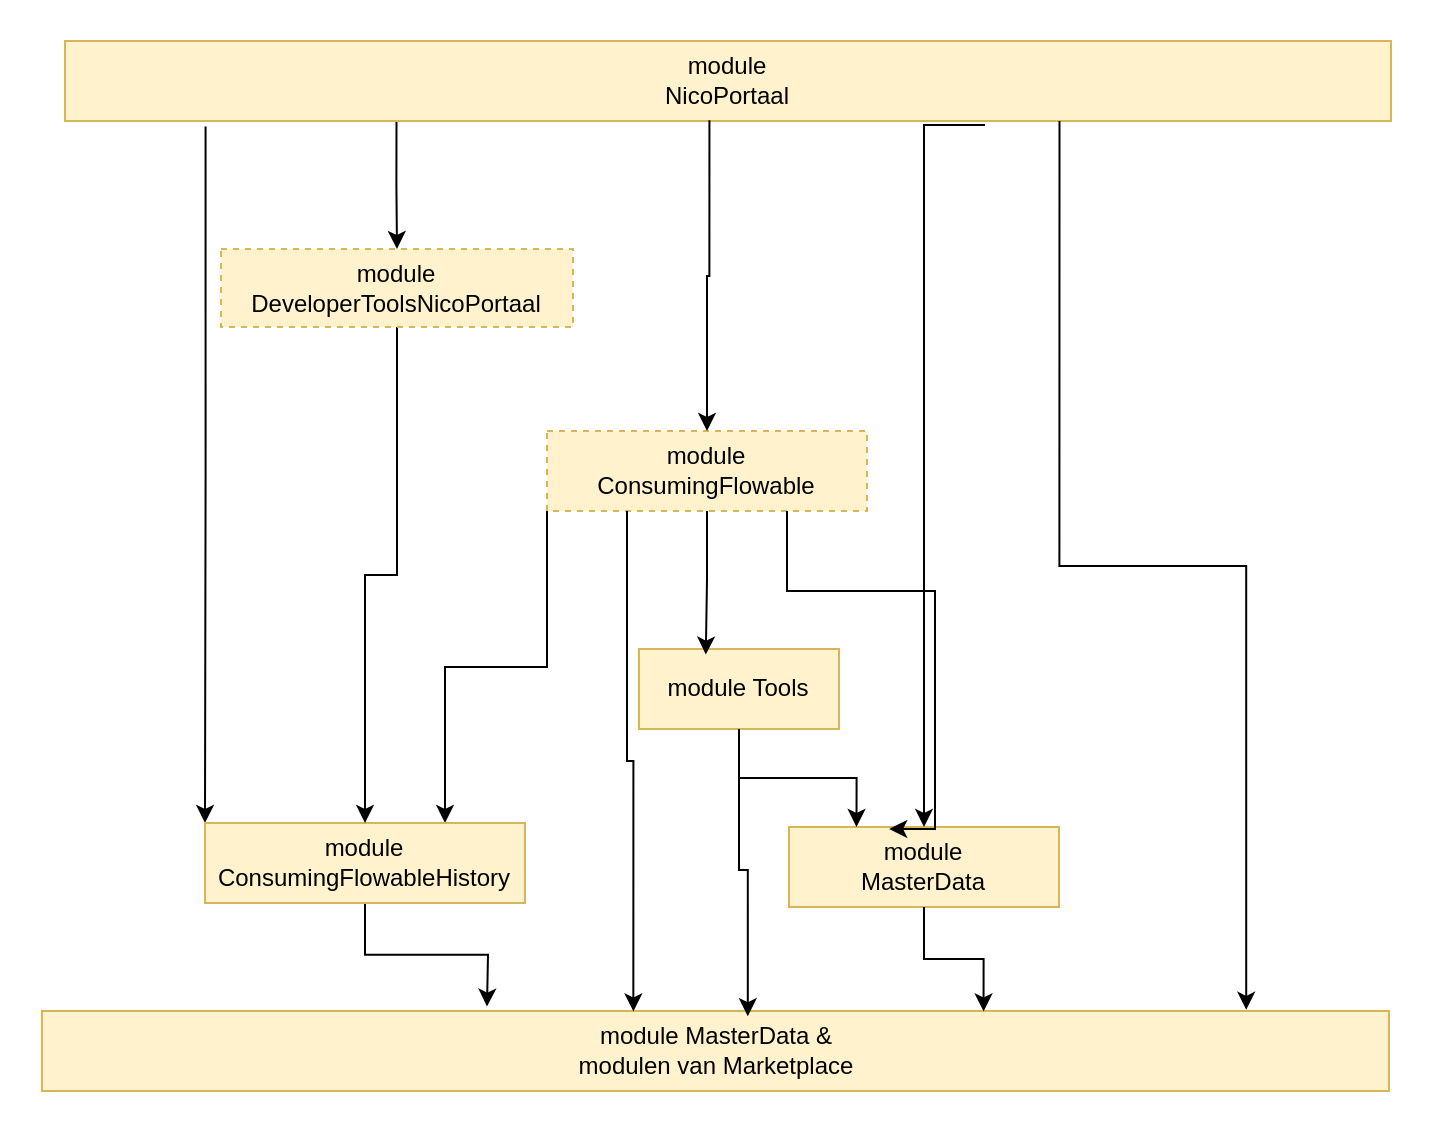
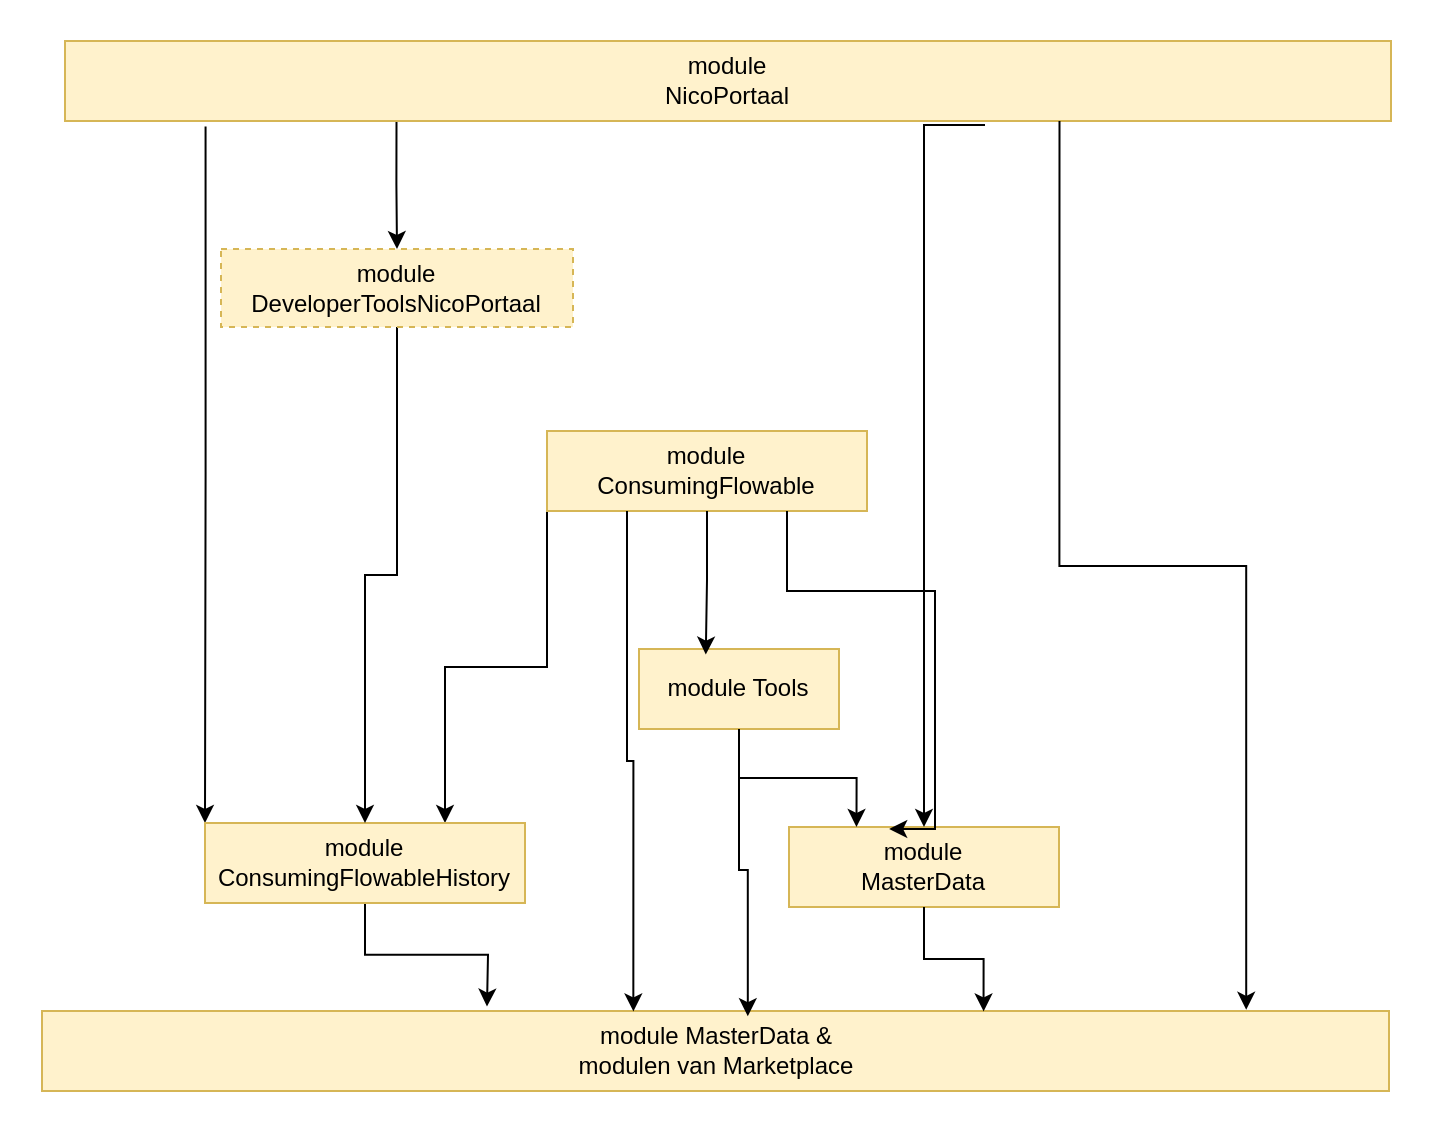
- <mxCell id="20" style="edgeStyle=orthogonalEdgeStyle;rounded=0;orthogonalLoop=1;jettySize=auto;html=1;exitX=0.486;exitY=0.99;exitDx=0;exitDy=0;entryX=0.5;entryY=0;entryDx=0;entryDy=0;exitPerimeter=0;" edge="1" parent="1" source="7" target="9"><mxGeometry relative="1" as="geometry" /></mxCell>
- <mxCell id="9" value="module&lt;br&gt;ConsumingFlowable" style="rounded=0;whiteSpace=wrap;html=1;fillColor=#fff2cc;strokeColor=#d6b656;dashed=1;" vertex="1" parent="1"><mxGeometry x="273" y="215" width="160" height="40" as="geometry" /></mxCell>
+ <mxCell id="9" value="module&lt;br&gt;ConsumingFlowable" style="rounded=0;whiteSpace=wrap;html=1;fillColor=#fff2cc;strokeColor=#d6b656;" vertex="1" parent="1"><mxGeometry x="273" y="215" width="160" height="40" as="geometry" /></mxCell>
